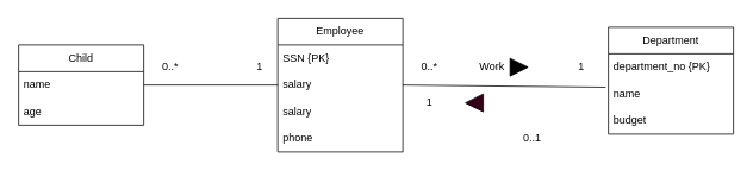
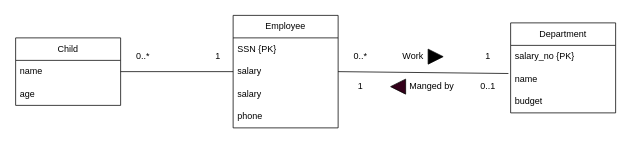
- <mxCell id="3" value="department_no {PK}" style="text;strokeColor=none;fillColor=none;align=left;verticalAlign=middle;spacingLeft=4;spacingRight=4;overflow=hidden;points=[[0,0.5],[1,0.5]];portConstraint=eastwest;rotatable=0;whiteSpace=wrap;html=1;" parent="2" vertex="1"><mxGeometry y="30" width="140" height="30" as="geometry" /></mxCell>
+ <mxCell id="3" value="salary_no {PK}" style="text;strokeColor=none;fillColor=none;align=left;verticalAlign=middle;spacingLeft=4;spacingRight=4;overflow=hidden;points=[[0,0.5],[1,0.5]];portConstraint=eastwest;rotatable=0;whiteSpace=wrap;html=1;" parent="2" vertex="1"><mxGeometry y="30" width="140" height="30" as="geometry" /></mxCell>
+ <mxCell id="23" value="Manged by" style="text;html=1;strokeColor=none;fillColor=none;align=center;verticalAlign=middle;whiteSpace=wrap;rounded=0;" parent="1" vertex="1"><mxGeometry x="540" y="100" width="70" height="30" as="geometry" /></mxCell>
- <mxCell id="16" value="0..1" style="text;html=1;strokeColor=none;fillColor=none;align=center;verticalAlign=middle;whiteSpace=wrap;rounded=0;" parent="1" vertex="1"><mxGeometry x="565" y="140" width="60" height="30" as="geometry" /></mxCell>
+ <mxCell id="16" value="0..1" style="text;html=1;strokeColor=none;fillColor=none;align=center;verticalAlign=middle;whiteSpace=wrap;rounded=0;" parent="1" vertex="1"><mxGeometry x="620" y="100" width="60" height="30" as="geometry" /></mxCell>
